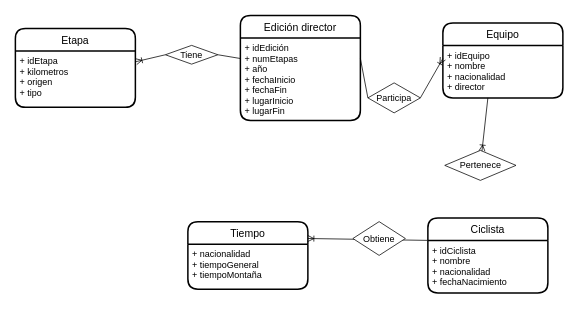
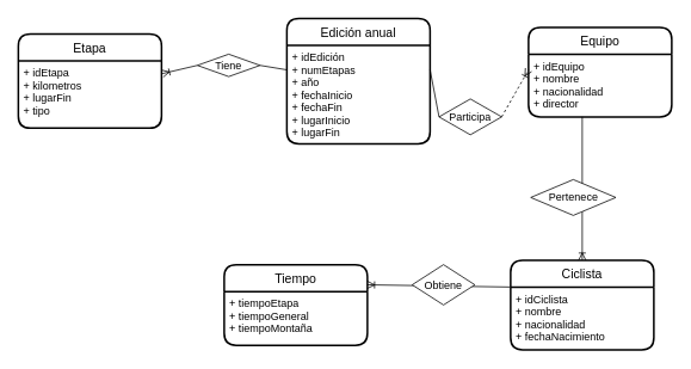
- <mxCell id="2" value="Edición director" style="swimlane;childLayout=stackLayout;horizontal=1;startSize=30;horizontalStack=0;rounded=1;fontSize=14;fontStyle=0;strokeWidth=2;resizeParent=0;resizeLast=1;shadow=0;dashed=0;align=center;" vertex="1" parent="1"><mxGeometry x="320" y="20" width="160" height="140" as="geometry" /></mxCell>
+ <mxCell id="2" value="Edición anual" style="swimlane;childLayout=stackLayout;horizontal=1;startSize=30;horizontalStack=0;rounded=1;fontSize=14;fontStyle=0;strokeWidth=2;resizeParent=0;resizeLast=1;shadow=0;dashed=0;align=center;" vertex="1" parent="1"><mxGeometry x="320" y="20" width="160" height="140" as="geometry" /></mxCell>
- <mxCell id="5" value="+ idEtapa&#10;+ kilometros&#10;+ origen&#10;+ tipo" style="align=left;strokeColor=none;fillColor=none;spacingLeft=4;fontSize=12;verticalAlign=top;resizable=0;rotatable=0;part=1;" vertex="1" parent="4"><mxGeometry y="30" width="160" height="75" as="geometry" /></mxCell>
+ <mxCell id="5" value="+ idEtapa&#10;+ kilometros&#10;+ lugarFin&#10;+ tipo" style="align=left;strokeColor=none;fillColor=none;spacingLeft=4;fontSize=12;verticalAlign=top;resizable=0;rotatable=0;part=1;" vertex="1" parent="4"><mxGeometry y="30" width="160" height="75" as="geometry" /></mxCell>
- <mxCell id="13" value="" style="fontSize=12;html=1;endArrow=ERoneToMany;rounded=0;entryX=0;entryY=0.25;entryDx=0;entryDy=0;exitX=1;exitY=0.5;exitDx=0;exitDy=0;startArrow=none;" edge="1" parent="1" source="16" target="7"><mxGeometry width="100" height="100" relative="1" as="geometry"><mxPoint x="260" y="340" as="sourcePoint" /><mxPoint x="360" y="240" as="targetPoint" /></mxGeometry></mxCell>
+ <mxCell id="13" value="" style="fontSize=12;html=1;endArrow=ERoneToMany;rounded=0;entryX=0;entryY=0.25;entryDx=0;entryDy=0;exitX=1;exitY=0.5;exitDx=0;exitDy=0;startArrow=none;dashed=1;" edge="1" parent="1" source="16" target="7"><mxGeometry width="100" height="100" relative="1" as="geometry"><mxPoint x="260" y="340" as="sourcePoint" /><mxPoint x="360" y="240" as="targetPoint" /></mxGeometry></mxCell>
- <mxCell id="18" value="" style="fontSize=12;html=1;endArrow=ERoneToMany;rounded=0;exitX=0.375;exitY=1;exitDx=0;exitDy=0;exitPerimeter=0;" edge="1" parent="1" source="7" target="19"><mxGeometry width="100" height="100" relative="1" as="geometry"><mxPoint x="260" y="340" as="sourcePoint" /><mxPoint x="360" y="240" as="targetPoint" /></mxGeometry></mxCell>
+ <mxCell id="18" value="" style="fontSize=12;html=1;endArrow=ERoneToMany;rounded=0;entryX=0.5;entryY=0;entryDx=0;entryDy=0;exitX=0.375;exitY=1;exitDx=0;exitDy=0;exitPerimeter=0;" edge="1" parent="1" source="7" target="8"><mxGeometry width="100" height="100" relative="1" as="geometry"><mxPoint x="260" y="340" as="sourcePoint" /><mxPoint x="360" y="240" as="targetPoint" /></mxGeometry></mxCell>
- <mxCell id="21" value="Obtiene" style="shape=rhombus;perimeter=rhombusPerimeter;whiteSpace=wrap;html=1;align=center;" vertex="1" parent="1"><mxGeometry x="470" y="295" width="70" height="45" as="geometry" /></mxCell>
+ <mxCell id="21" value="Obtiene" style="shape=rhombus;perimeter=rhombusPerimeter;whiteSpace=wrap;html=1;align=center;" vertex="1" parent="1"><mxGeometry x="460" y="295" width="70" height="45" as="geometry" /></mxCell>
- <mxCell id="11" value="+ nacionalidad&#10;+ tiempoGeneral&#10;+ tiempoMontaña" style="align=left;strokeColor=none;fillColor=none;spacingLeft=4;fontSize=12;verticalAlign=top;resizable=0;rotatable=0;part=1;" vertex="1" parent="10"><mxGeometry y="30" width="160" height="60" as="geometry" /></mxCell>
+ <mxCell id="11" value="+ tiempoEtapa&#10;+ tiempoGeneral&#10;+ tiempoMontaña" style="align=left;strokeColor=none;fillColor=none;spacingLeft=4;fontSize=12;verticalAlign=top;resizable=0;rotatable=0;part=1;" vertex="1" parent="10"><mxGeometry y="30" width="160" height="60" as="geometry" /></mxCell>
